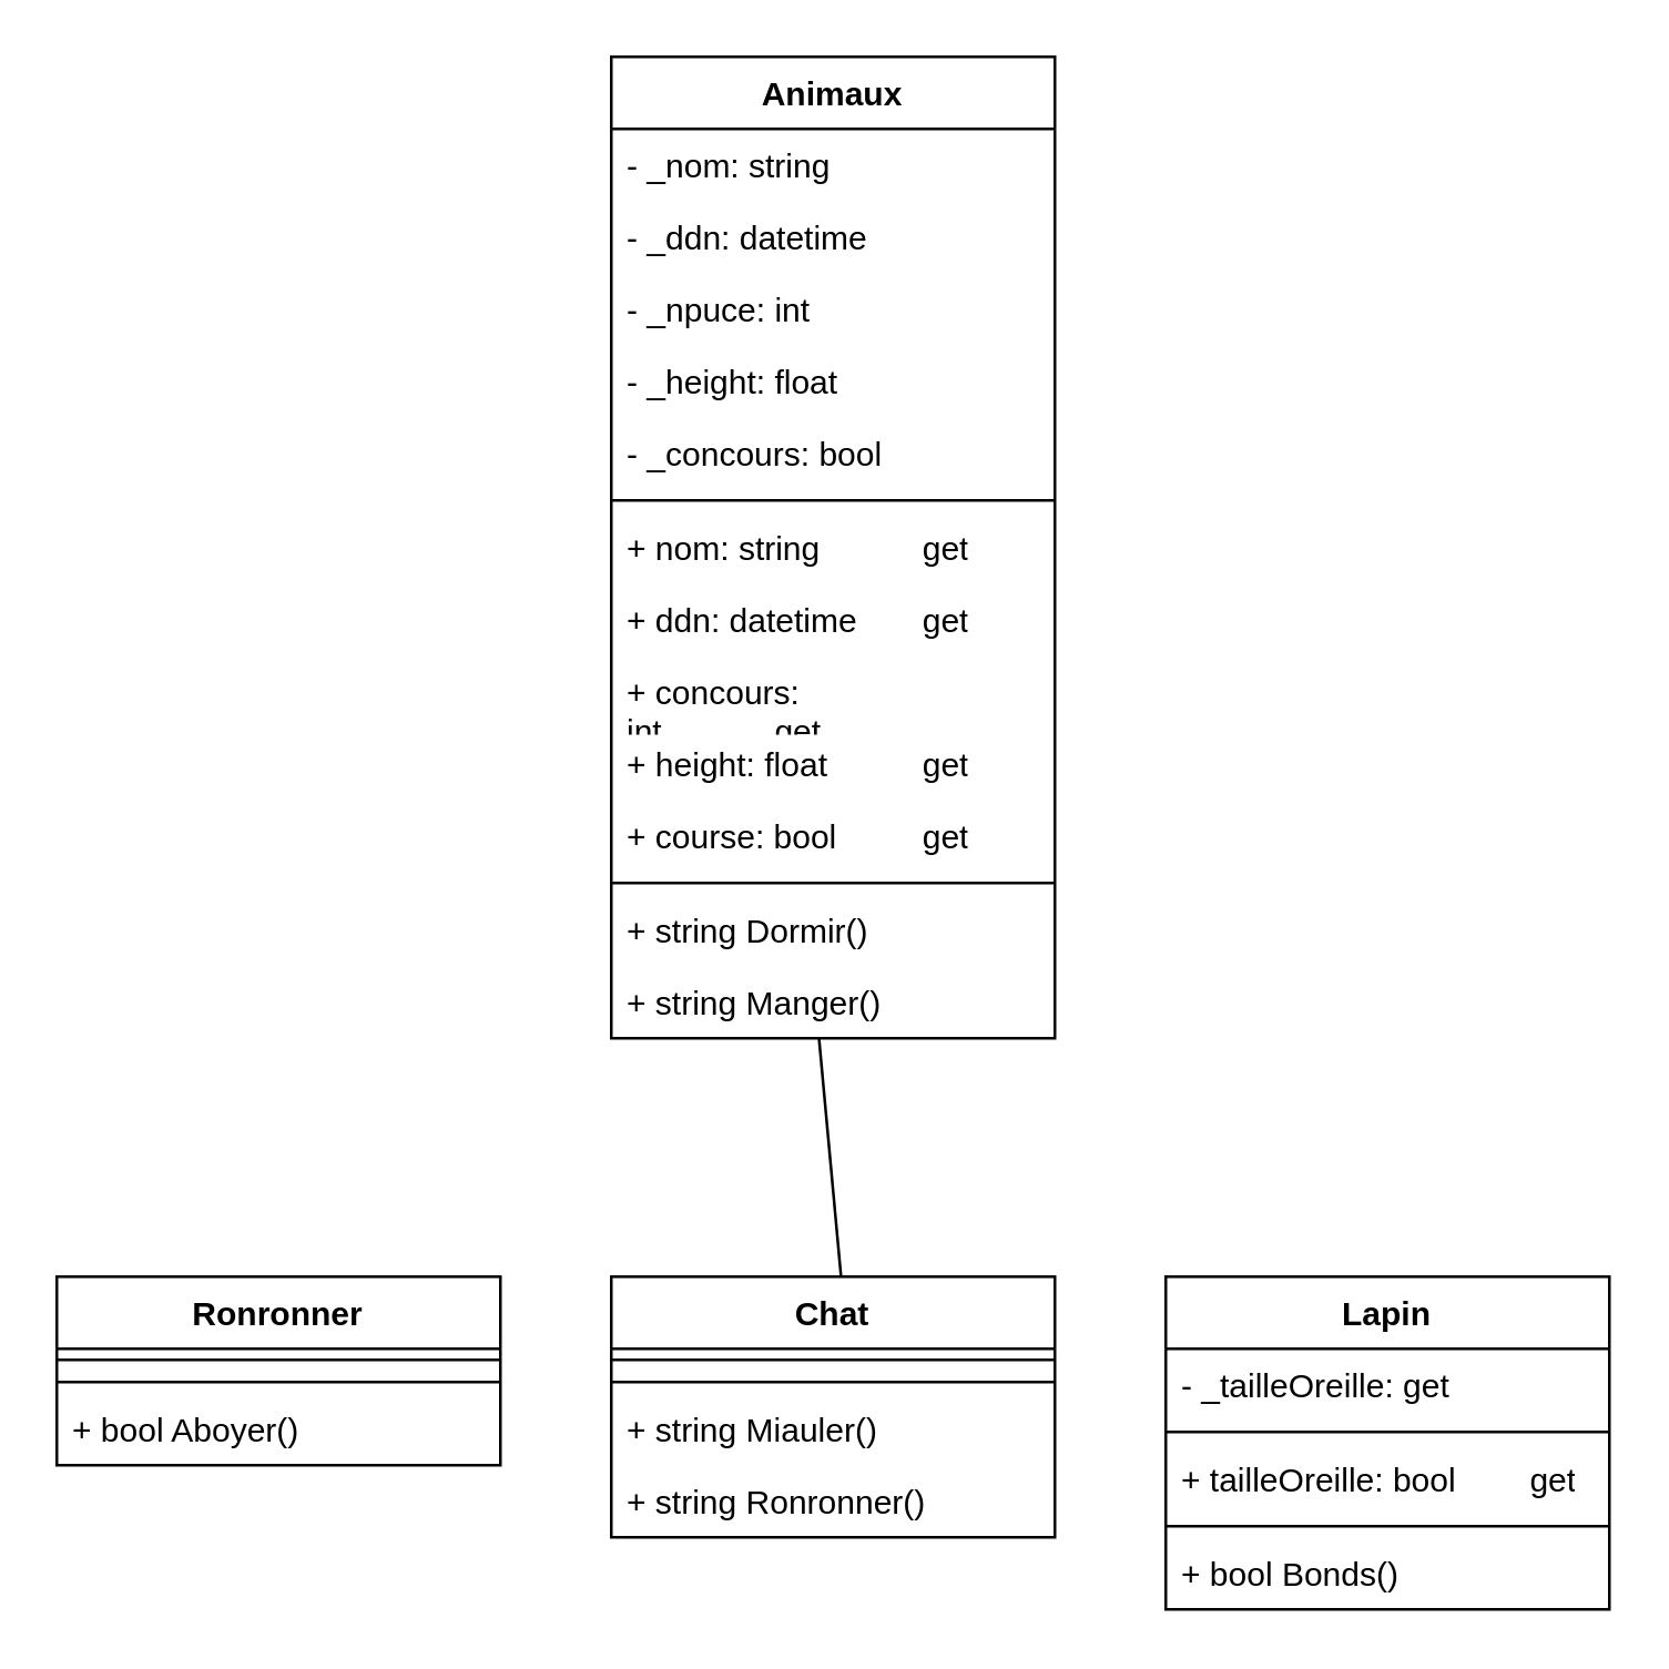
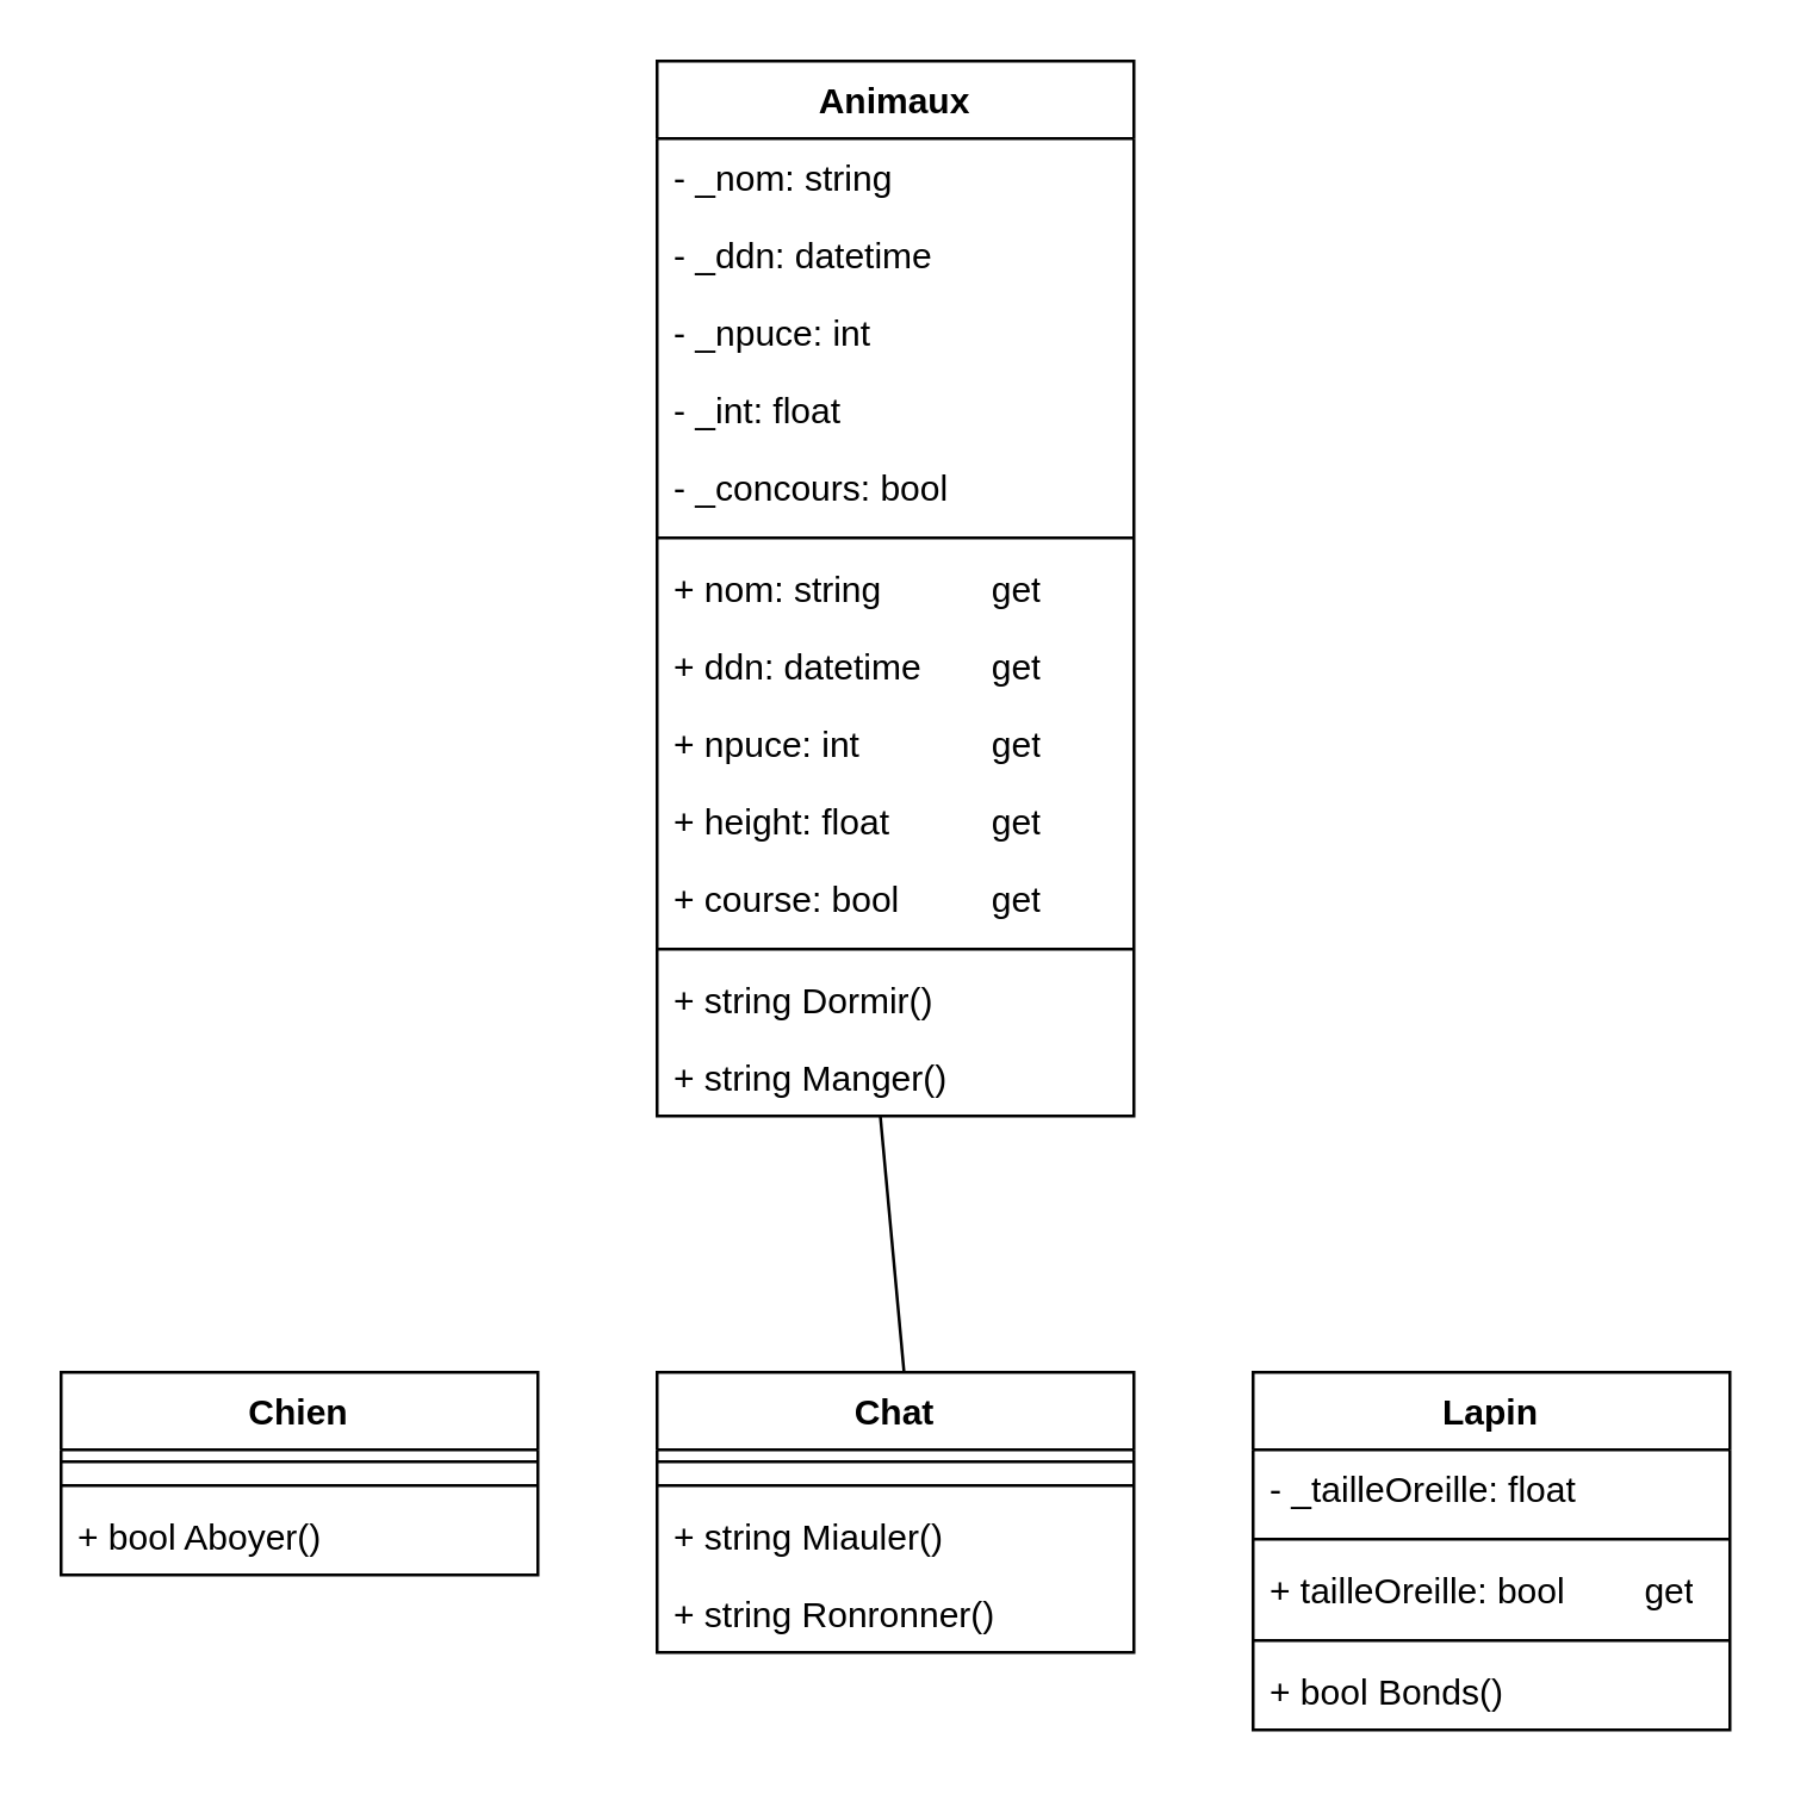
- <mxCell id="6" value="- _height: float&lt;br&gt;" style="text;strokeColor=none;fillColor=none;align=left;verticalAlign=top;spacingLeft=4;spacingRight=4;overflow=hidden;rotatable=0;points=[[0,0.5],[1,0.5]];portConstraint=eastwest;whiteSpace=wrap;html=1;" vertex="1" parent="2"><mxGeometry y="104" width="160" height="26" as="geometry" /></mxCell>
+ <mxCell id="6" value="- _int: float&lt;br&gt;" style="text;strokeColor=none;fillColor=none;align=left;verticalAlign=top;spacingLeft=4;spacingRight=4;overflow=hidden;rotatable=0;points=[[0,0.5],[1,0.5]];portConstraint=eastwest;whiteSpace=wrap;html=1;" vertex="1" parent="2"><mxGeometry y="104" width="160" height="26" as="geometry" /></mxCell>
- <mxCell id="11" value="+ concours: int&lt;span style=&quot;white-space: pre;&quot;&gt;&#09;&lt;/span&gt;&amp;nbsp;&lt;span style=&quot;&quot;&gt;&lt;span style=&quot;white-space: pre;&quot;&gt;&amp;nbsp;&amp;nbsp;&amp;nbsp;&amp;nbsp;&lt;/span&gt;&lt;/span&gt;&lt;span style=&quot;&quot;&gt;&lt;span style=&quot;white-space: pre;&quot;&gt;&amp;nbsp;&amp;nbsp;&amp;nbsp;&lt;/span&gt;&lt;/span&gt;get" style="text;strokeColor=none;fillColor=none;align=left;verticalAlign=top;spacingLeft=4;spacingRight=4;overflow=hidden;rotatable=0;points=[[0,0.5],[1,0.5]];portConstraint=eastwest;whiteSpace=wrap;html=1;" vertex="1" parent="2"><mxGeometry y="216" width="160" height="26" as="geometry" /></mxCell>
+ <mxCell id="11" value="+ npuce: int&lt;span style=&quot;white-space: pre;&quot;&gt;&#09;&lt;/span&gt;&amp;nbsp;&lt;span style=&quot;&quot;&gt;&lt;span style=&quot;white-space: pre;&quot;&gt;&amp;nbsp;&amp;nbsp;&amp;nbsp;&amp;nbsp;&lt;/span&gt;&lt;/span&gt;&lt;span style=&quot;&quot;&gt;&lt;span style=&quot;white-space: pre;&quot;&gt;&amp;nbsp;&amp;nbsp;&amp;nbsp;&lt;/span&gt;&lt;/span&gt;get" style="text;strokeColor=none;fillColor=none;align=left;verticalAlign=top;spacingLeft=4;spacingRight=4;overflow=hidden;rotatable=0;points=[[0,0.5],[1,0.5]];portConstraint=eastwest;whiteSpace=wrap;html=1;" vertex="1" parent="2"><mxGeometry y="216" width="160" height="26" as="geometry" /></mxCell>
- <mxCell id="22" value="Ronronner" style="swimlane;fontStyle=1;align=center;verticalAlign=top;childLayout=stackLayout;horizontal=1;startSize=26;horizontalStack=0;resizeParent=1;resizeParentMax=0;resizeLast=0;collapsible=1;marginBottom=0;whiteSpace=wrap;html=1;" vertex="1" parent="1"><mxGeometry x="20" y="460" width="160" height="68" as="geometry" /></mxCell>
+ <mxCell id="22" value="Chien" style="swimlane;fontStyle=1;align=center;verticalAlign=top;childLayout=stackLayout;horizontal=1;startSize=26;horizontalStack=0;resizeParent=1;resizeParentMax=0;resizeLast=0;collapsible=1;marginBottom=0;whiteSpace=wrap;html=1;" vertex="1" parent="1"><mxGeometry x="20" y="460" width="160" height="68" as="geometry" /></mxCell>
- <mxCell id="28" value="- _tailleOreille: get" style="text;strokeColor=none;fillColor=none;align=left;verticalAlign=top;spacingLeft=4;spacingRight=4;overflow=hidden;rotatable=0;points=[[0,0.5],[1,0.5]];portConstraint=eastwest;whiteSpace=wrap;html=1;" vertex="1" parent="27"><mxGeometry y="26" width="160" height="26" as="geometry" /></mxCell>
+ <mxCell id="28" value="- _tailleOreille: float" style="text;strokeColor=none;fillColor=none;align=left;verticalAlign=top;spacingLeft=4;spacingRight=4;overflow=hidden;rotatable=0;points=[[0,0.5],[1,0.5]];portConstraint=eastwest;whiteSpace=wrap;html=1;" vertex="1" parent="27"><mxGeometry y="26" width="160" height="26" as="geometry" /></mxCell>
